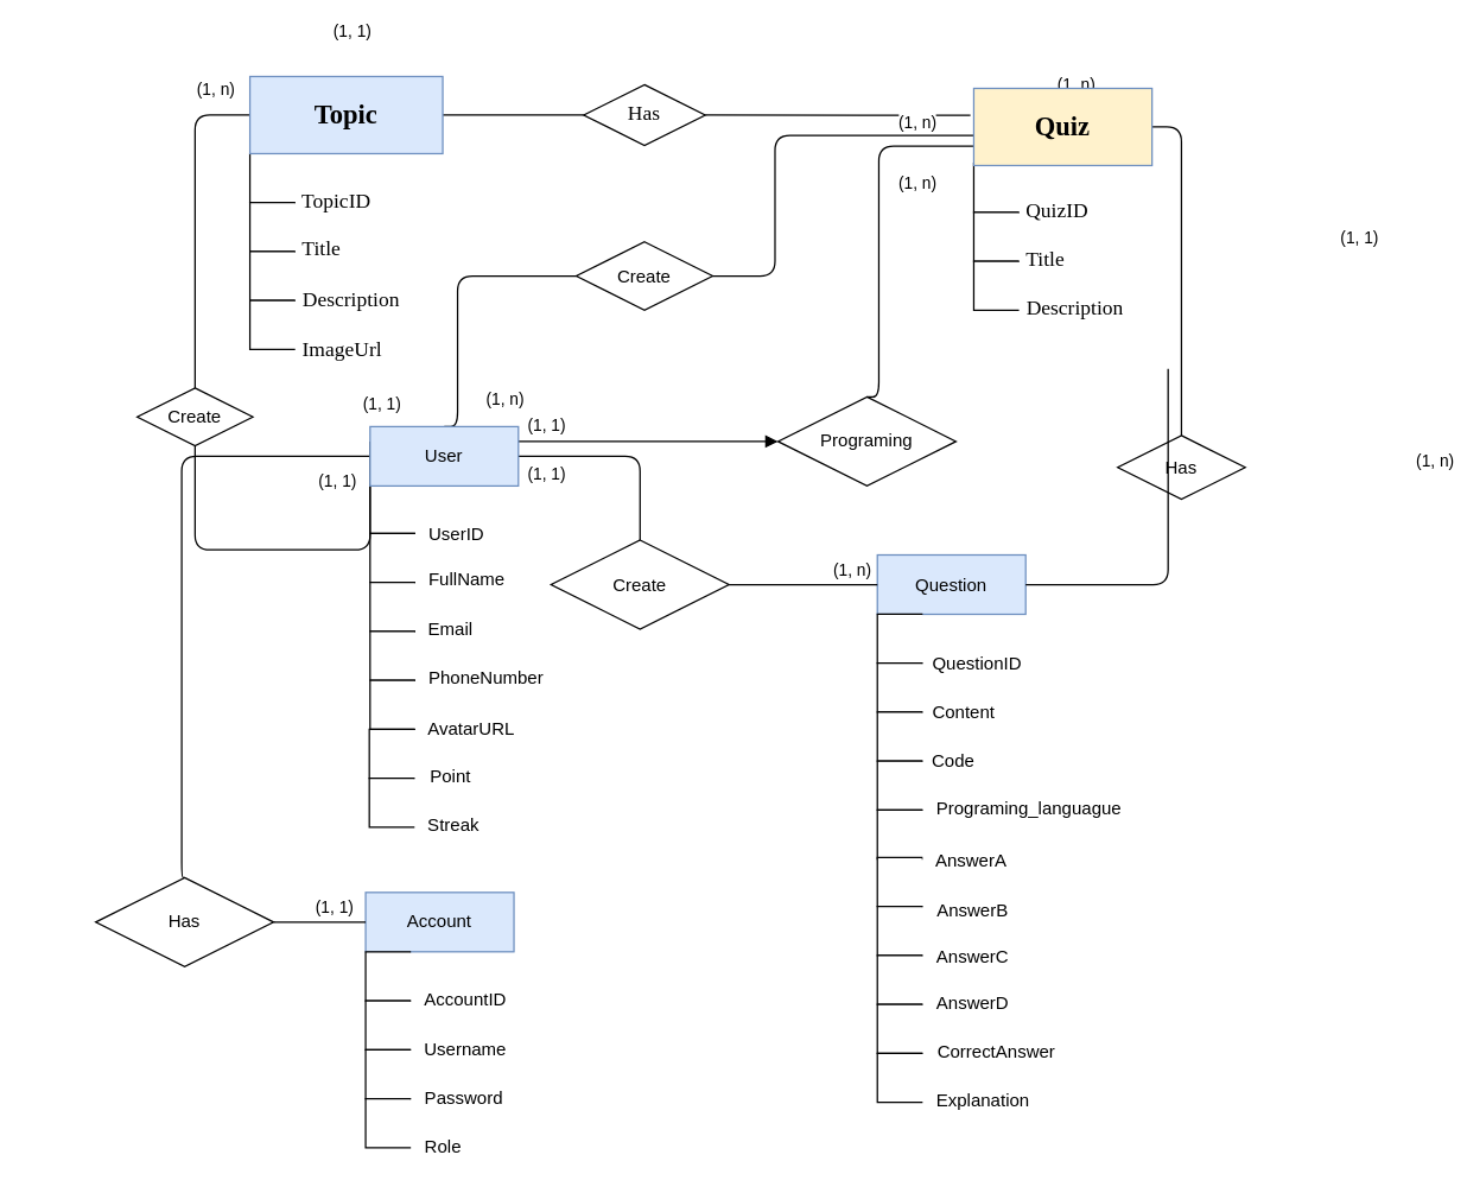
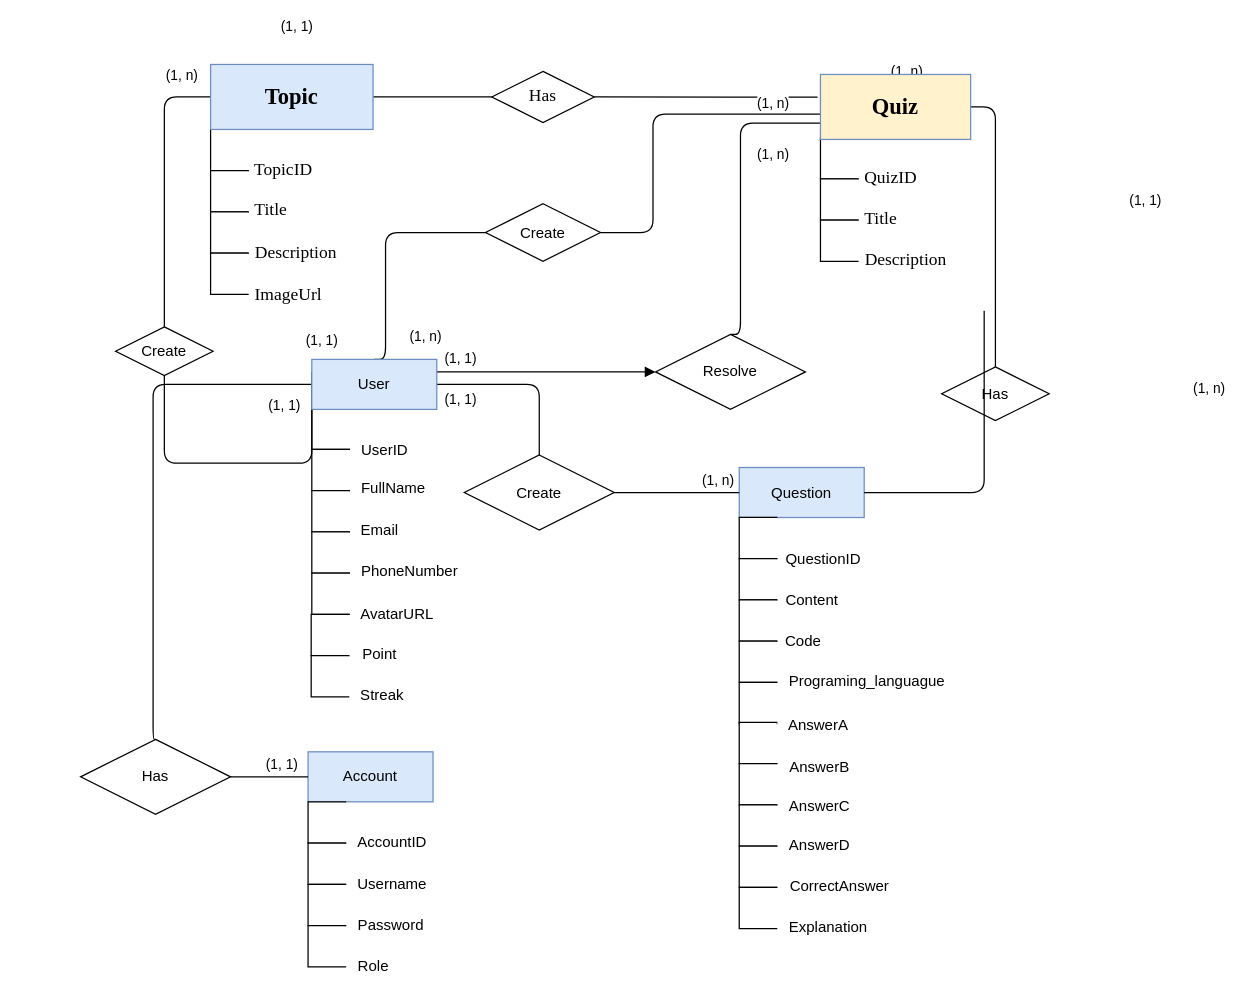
- <mxCell id="70" value="Programing" style="shape=rhombus;perimeter=rhombusPerimeter;whiteSpace=wrap;html=1;align=center;startSize=26;fillColor=#ffffff;gradientColor=none;" parent="1" vertex="1"><mxGeometry x="524" y="267" width="120" height="60" as="geometry" /></mxCell>
+ <mxCell id="70" value="Resolve" style="shape=rhombus;perimeter=rhombusPerimeter;whiteSpace=wrap;html=1;align=center;startSize=26;fillColor=#ffffff;gradientColor=none;" parent="1" vertex="1"><mxGeometry x="524" y="267" width="120" height="60" as="geometry" /></mxCell>
